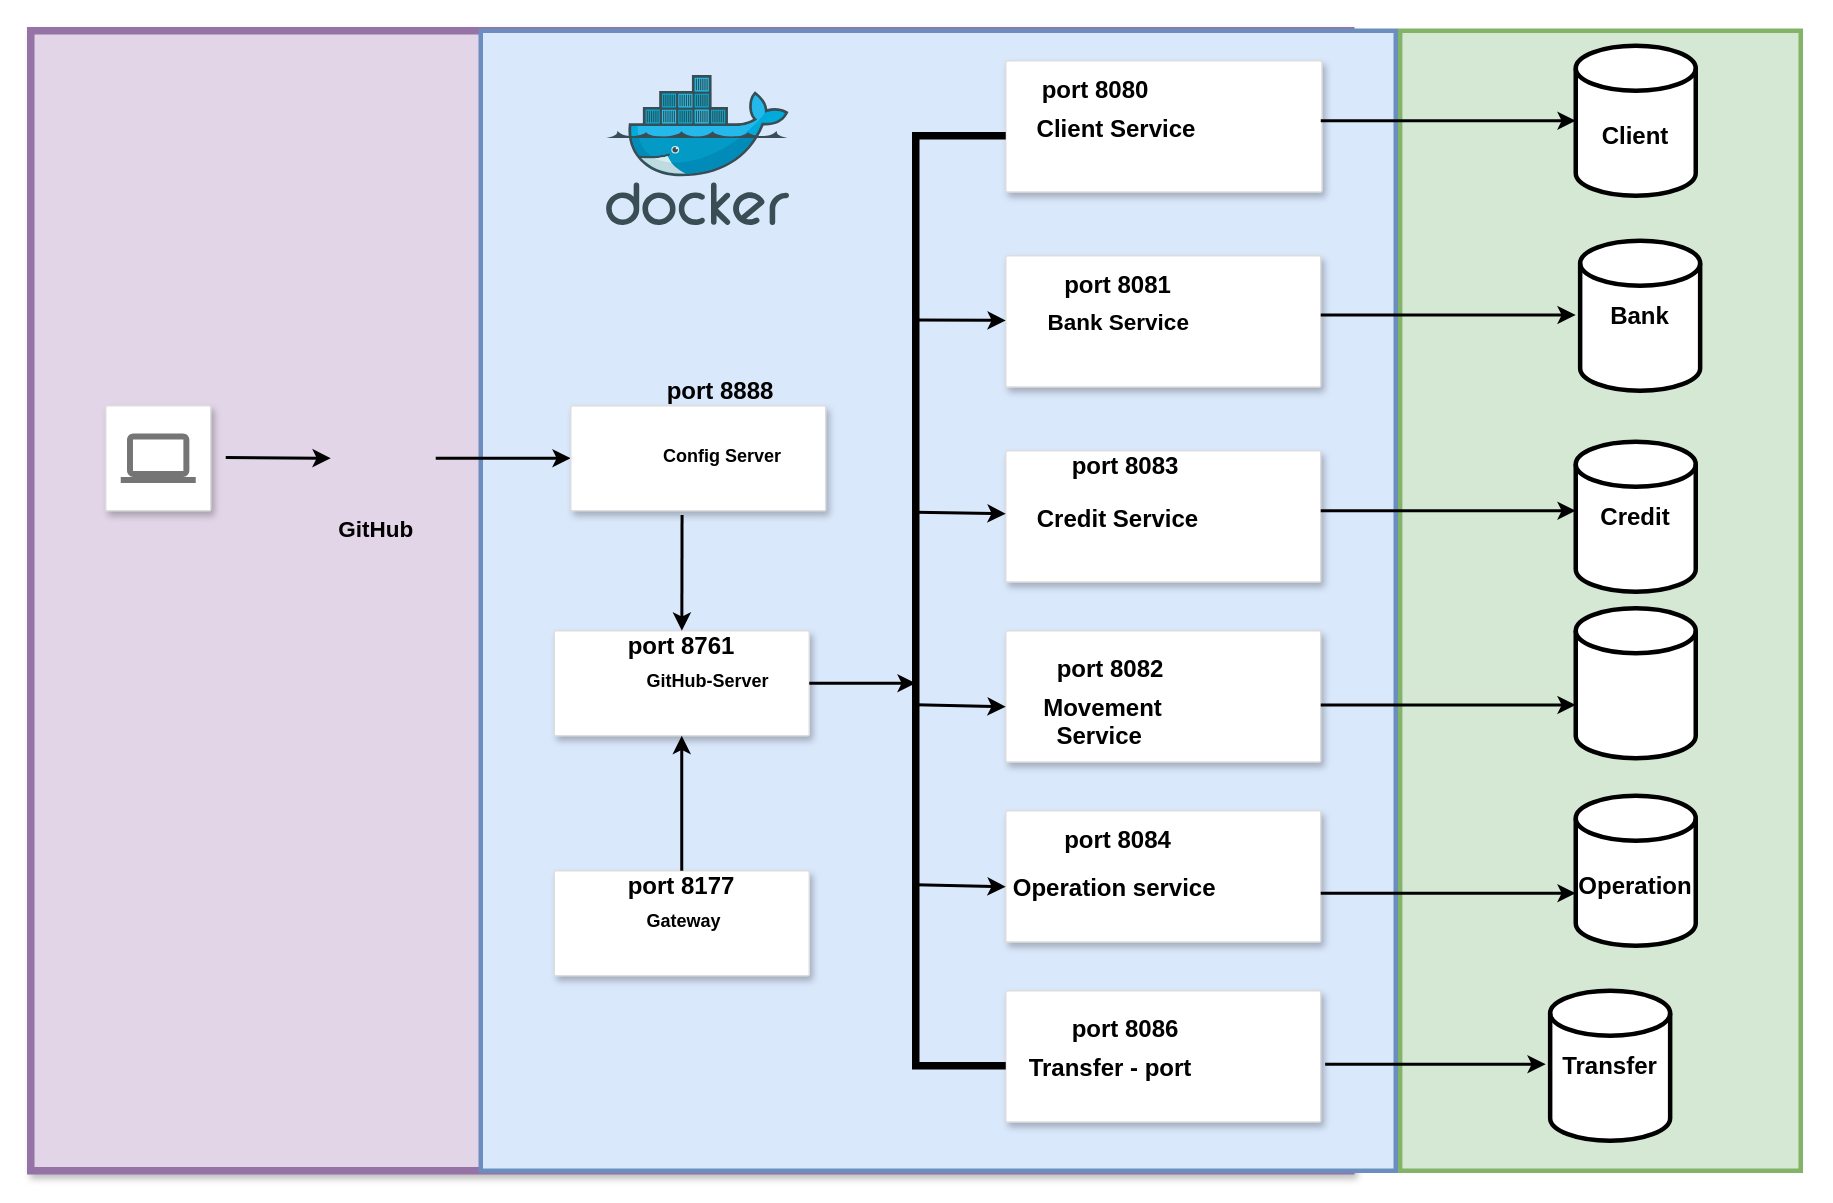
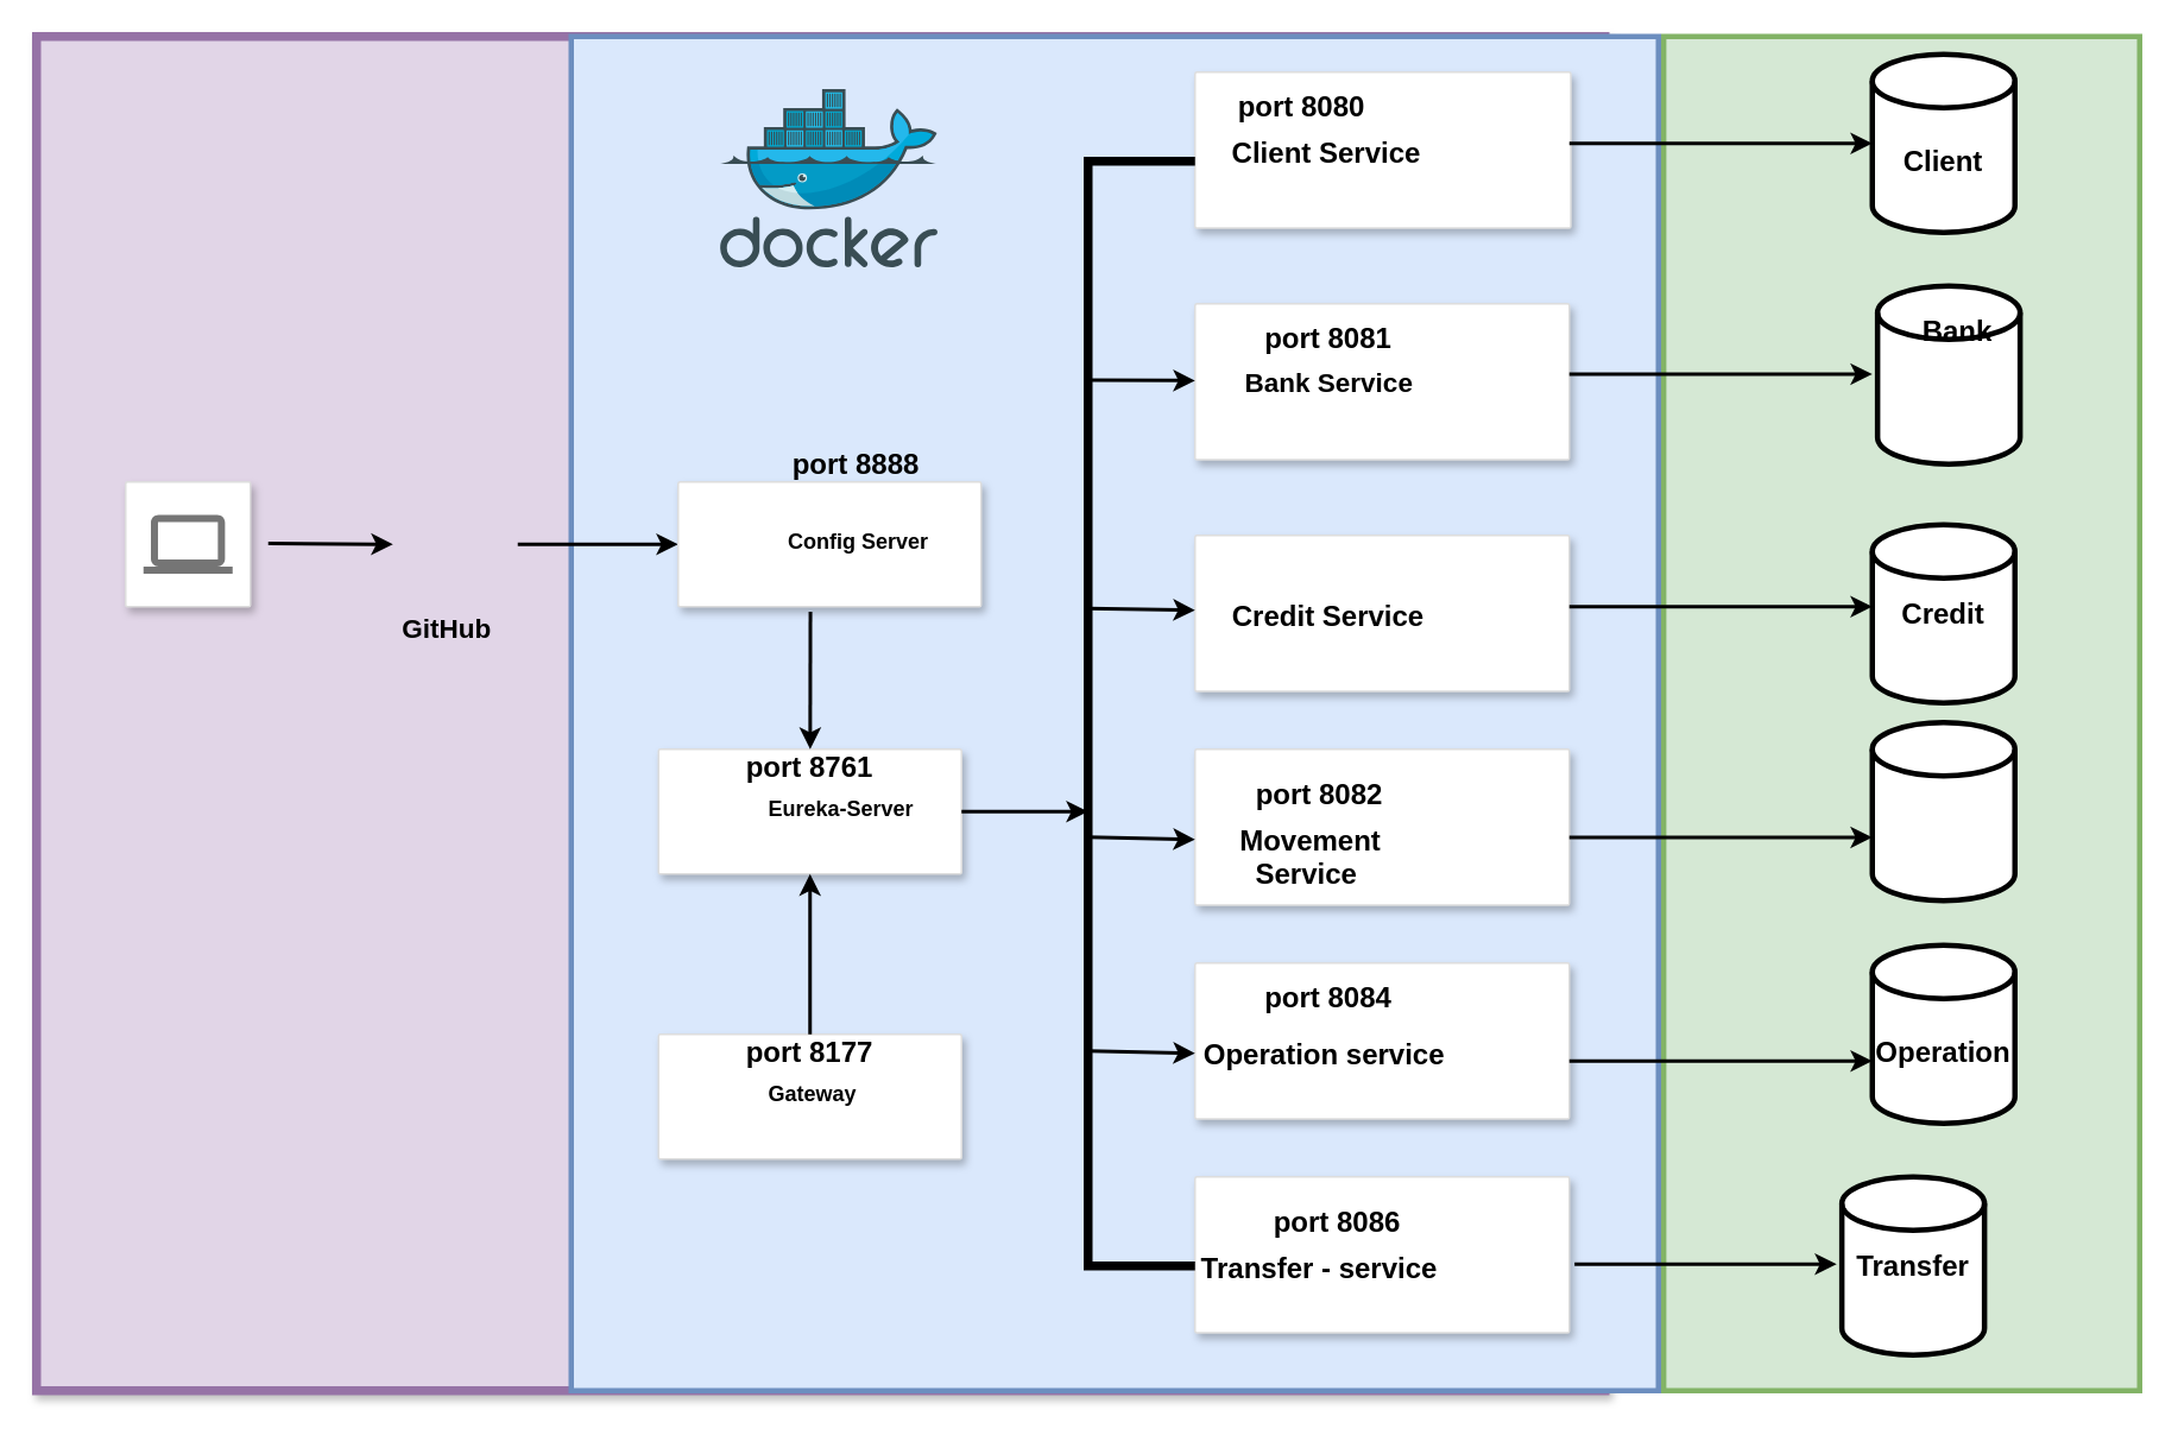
- <mxCell id="70" value="Bank" style="text;html=1;strokeColor=none;fillColor=none;align=center;verticalAlign=middle;whiteSpace=wrap;rounded=0;fontSize=16;fontStyle=1" vertex="1" parent="1"><mxGeometry x="1072.93" y="200" width="40" height="20" as="geometry" /></mxCell>
+ <mxCell id="70" value="Bank" style="text;html=1;strokeColor=none;fillColor=none;align=center;verticalAlign=middle;whiteSpace=wrap;rounded=0;fontSize=16;fontStyle=1" vertex="1" parent="1"><mxGeometry x="1077.93" y="175" width="40" height="20" as="geometry" /></mxCell>
- <mxCell id="20" value="port 8083" style="text;html=1;strokeColor=none;fillColor=none;align=center;verticalAlign=middle;whiteSpace=wrap;rounded=0;fontSize=16;fontStyle=1" vertex="1" parent="16"><mxGeometry x="40" width="80" height="20" as="geometry" /></mxCell>
- <mxCell id="39" value="&lt;strong&gt;GitHub-Server&lt;/strong&gt;" style="text;whiteSpace=wrap;html=1;" parent="37" vertex="1"><mxGeometry x="60" y="20" width="100" height="50" as="geometry" /></mxCell>
+ <mxCell id="39" value="&lt;strong&gt;Eureka-Server&lt;/strong&gt;" style="text;whiteSpace=wrap;html=1;" parent="37" vertex="1"><mxGeometry x="60" y="20" width="100" height="50" as="geometry" /></mxCell>
- <mxCell id="35" value="&lt;span style=&quot;font-family: helvetica; text-align: left; font-size: 16px;&quot;&gt;Transfer - port&lt;/span&gt;" style="text;whiteSpace=wrap;html=1;rounded=0;glass=0;shadow=0;sketch=0;align=center;fontSize=16;fontStyle=1" parent="32" vertex="1"><mxGeometry y="35" width="140" height="30" as="geometry" /></mxCell>
+ <mxCell id="35" value="&lt;span style=&quot;font-family: helvetica; text-align: left; font-size: 16px;&quot;&gt;Transfer - service&lt;/span&gt;" style="text;whiteSpace=wrap;html=1;rounded=0;glass=0;shadow=0;sketch=0;align=center;fontSize=16;fontStyle=1" parent="32" vertex="1"><mxGeometry y="35" width="140" height="30" as="geometry" /></mxCell>
